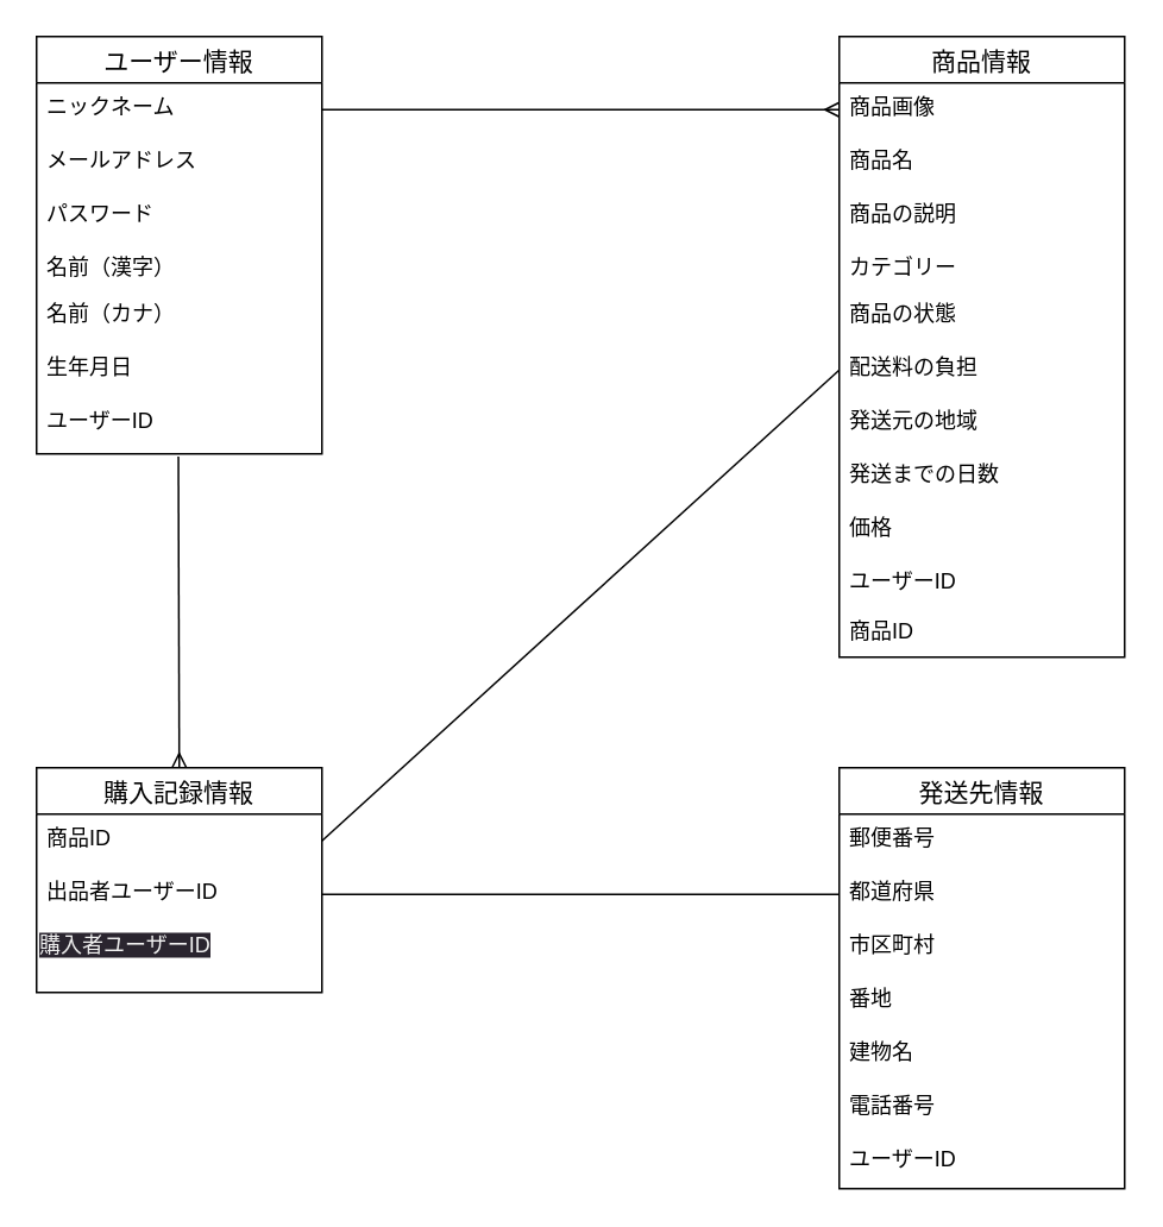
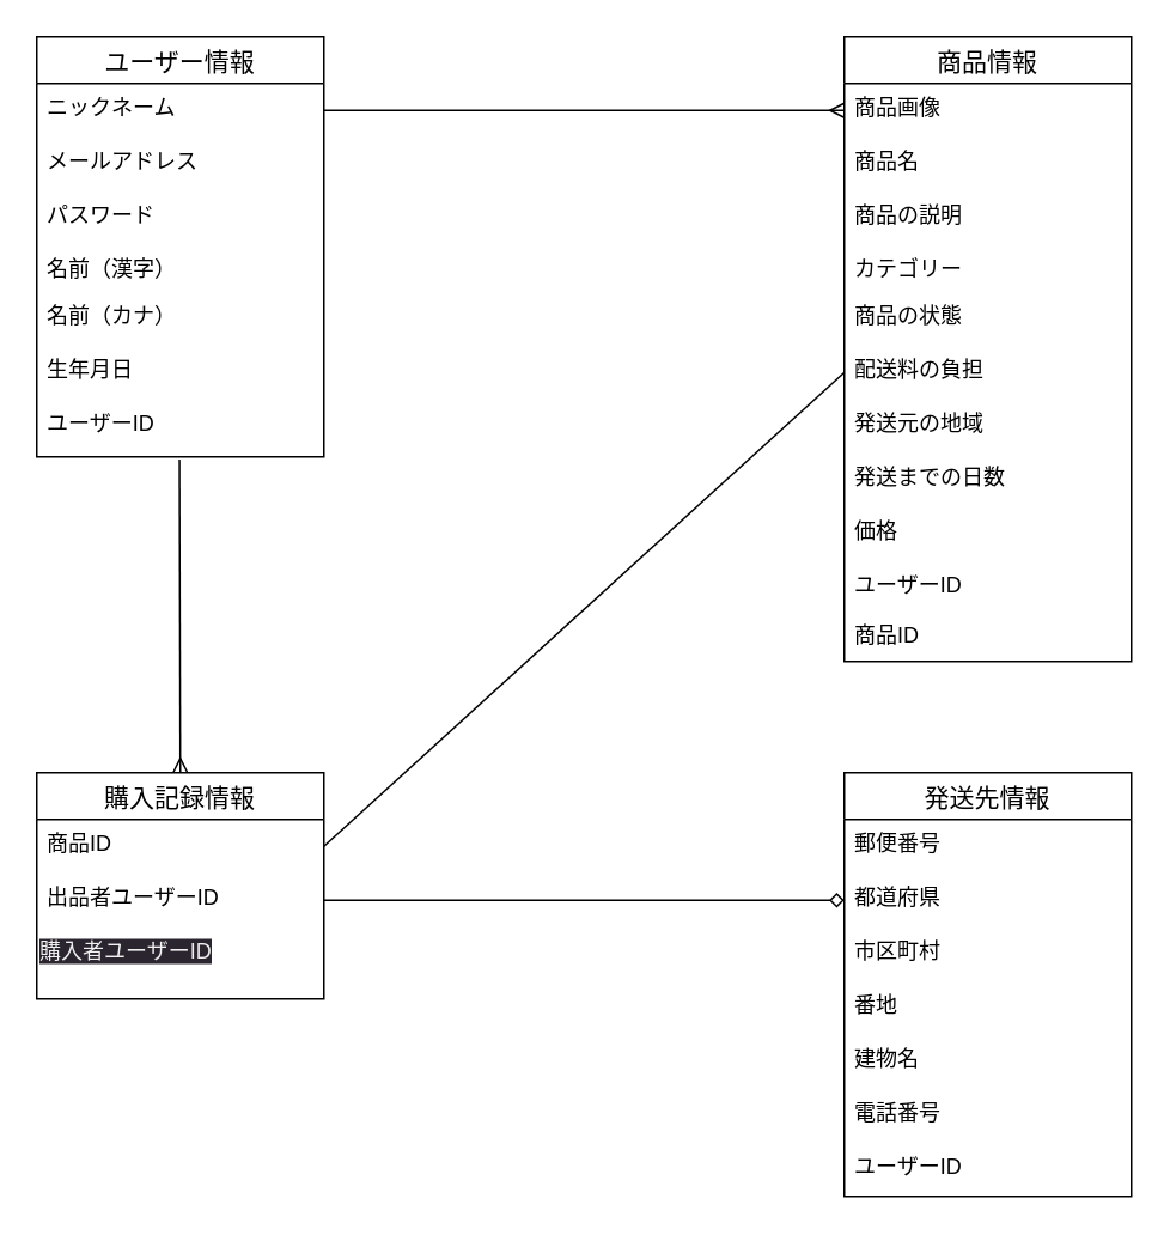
- <mxCell id="37" style="edgeStyle=none;html=1;exitX=1;exitY=0.5;exitDx=0;exitDy=0;entryX=0;entryY=0.5;entryDx=0;entryDy=0;startArrow=none;startFill=0;endArrow=none;endFill=0;" edge="1" parent="1" source="25" target="29"><mxGeometry relative="1" as="geometry" /></mxCell>
+ <mxCell id="37" style="edgeStyle=none;html=1;exitX=1;exitY=0.5;exitDx=0;exitDy=0;entryX=0;entryY=0.5;entryDx=0;entryDy=0;startArrow=none;startFill=0;endArrow=diamond;endFill=0;" edge="1" parent="1" source="25" target="29"><mxGeometry relative="1" as="geometry" /></mxCell>
